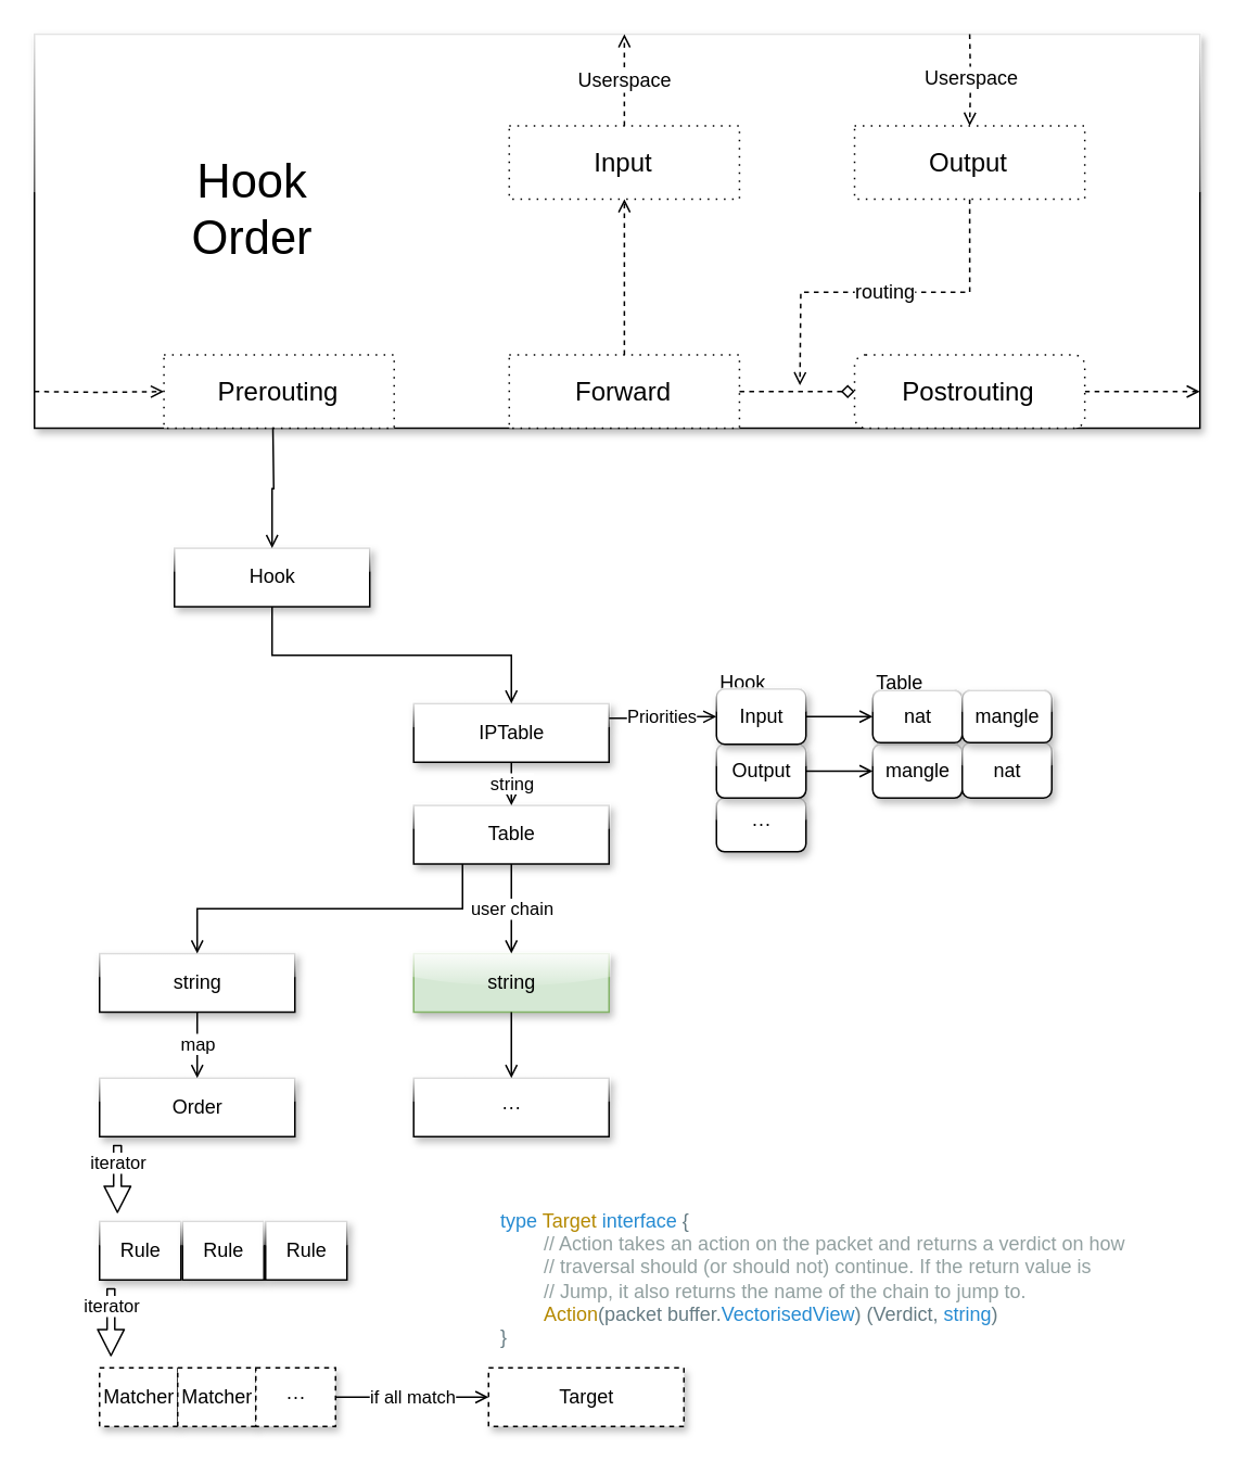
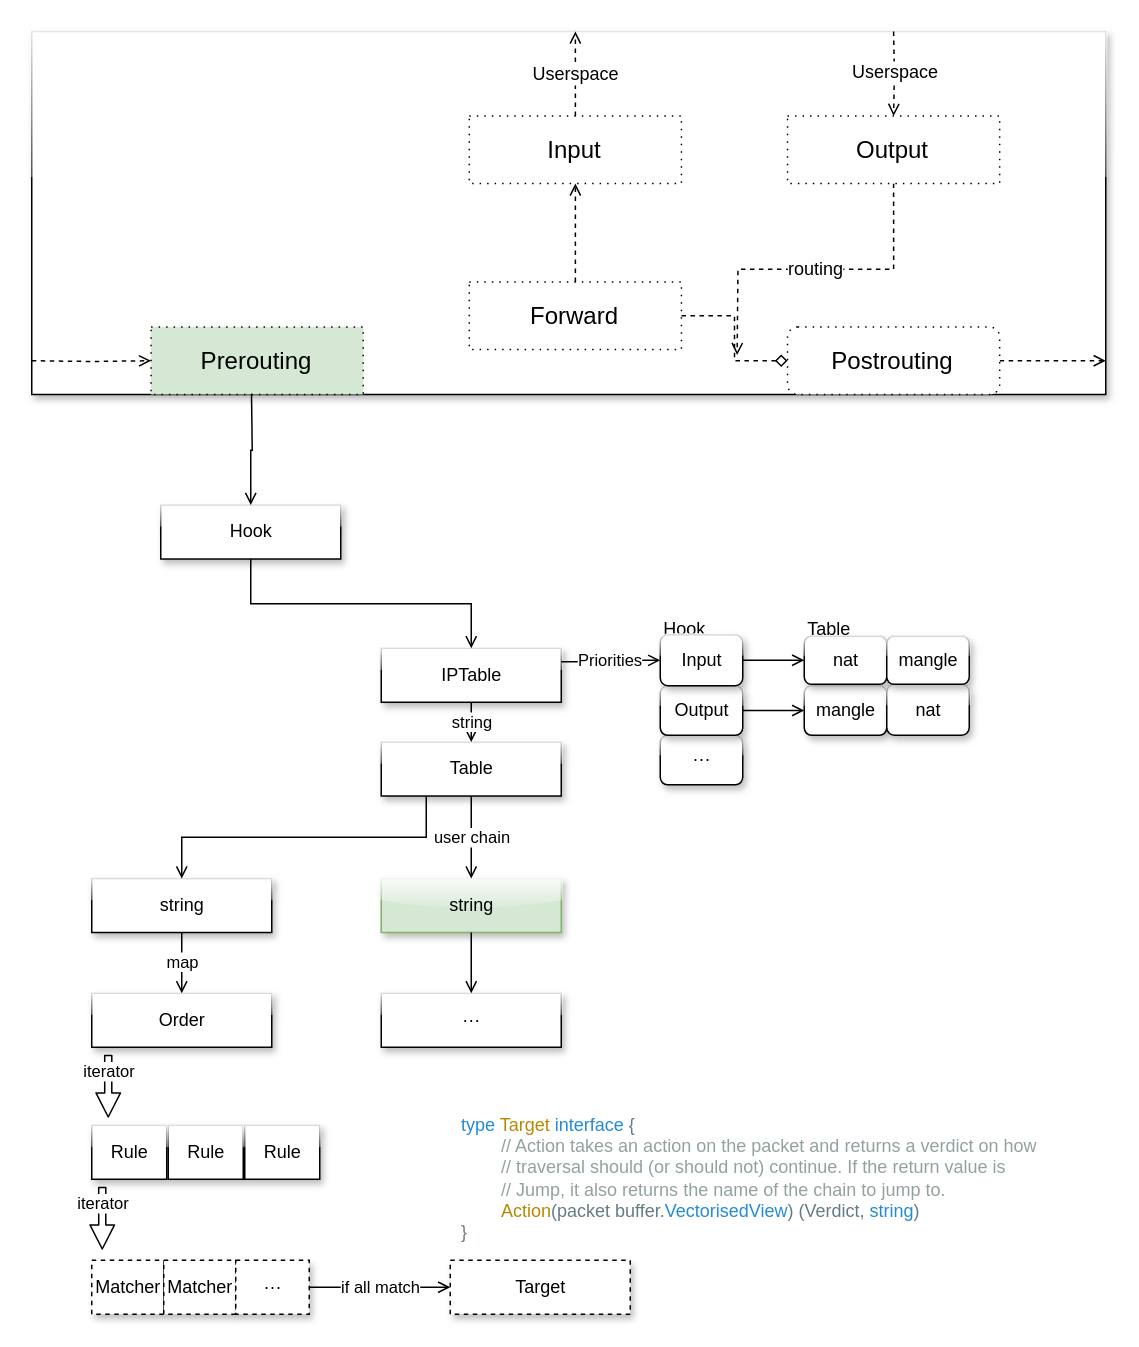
- <mxCell id="52" value="Hook Order" style="text;html=1;strokeColor=none;fillColor=none;align=center;verticalAlign=middle;whiteSpace=wrap;rounded=0;fontSize=29;" vertex="1" parent="39"><mxGeometry x="74.252" y="69.411" width="119.333" height="76.915" as="geometry" /></mxCell>
- <mxCell id="41" value="Prerouting" style="rounded=0;whiteSpace=wrap;html=1;fontSize=16;dashed=1;dashPattern=1 4;" vertex="1" parent="39"><mxGeometry x="79.556" y="196.977" width="141.432" height="45.023" as="geometry" /></mxCell>
+ <mxCell id="41" value="Prerouting" style="rounded=0;whiteSpace=wrap;html=1;fontSize=16;dashed=1;dashPattern=1 4;fillColor=#d5e8d4;" vertex="1" parent="39"><mxGeometry x="79.556" y="196.977" width="141.432" height="45.023" as="geometry" /></mxCell>
- <mxCell id="42" value="Forward" style="rounded=0;whiteSpace=wrap;html=1;fontSize=16;dashed=1;dashPattern=1 4;" vertex="1" parent="39"><mxGeometry x="291.704" y="196.977" width="141.432" height="45.023" as="geometry" /></mxCell>
+ <mxCell id="42" value="Forward" style="rounded=0;whiteSpace=wrap;html=1;fontSize=16;dashed=1;dashPattern=1 4;" vertex="1" parent="39"><mxGeometry x="291.704" y="166.977" width="141.432" height="45.023" as="geometry" /></mxCell>
